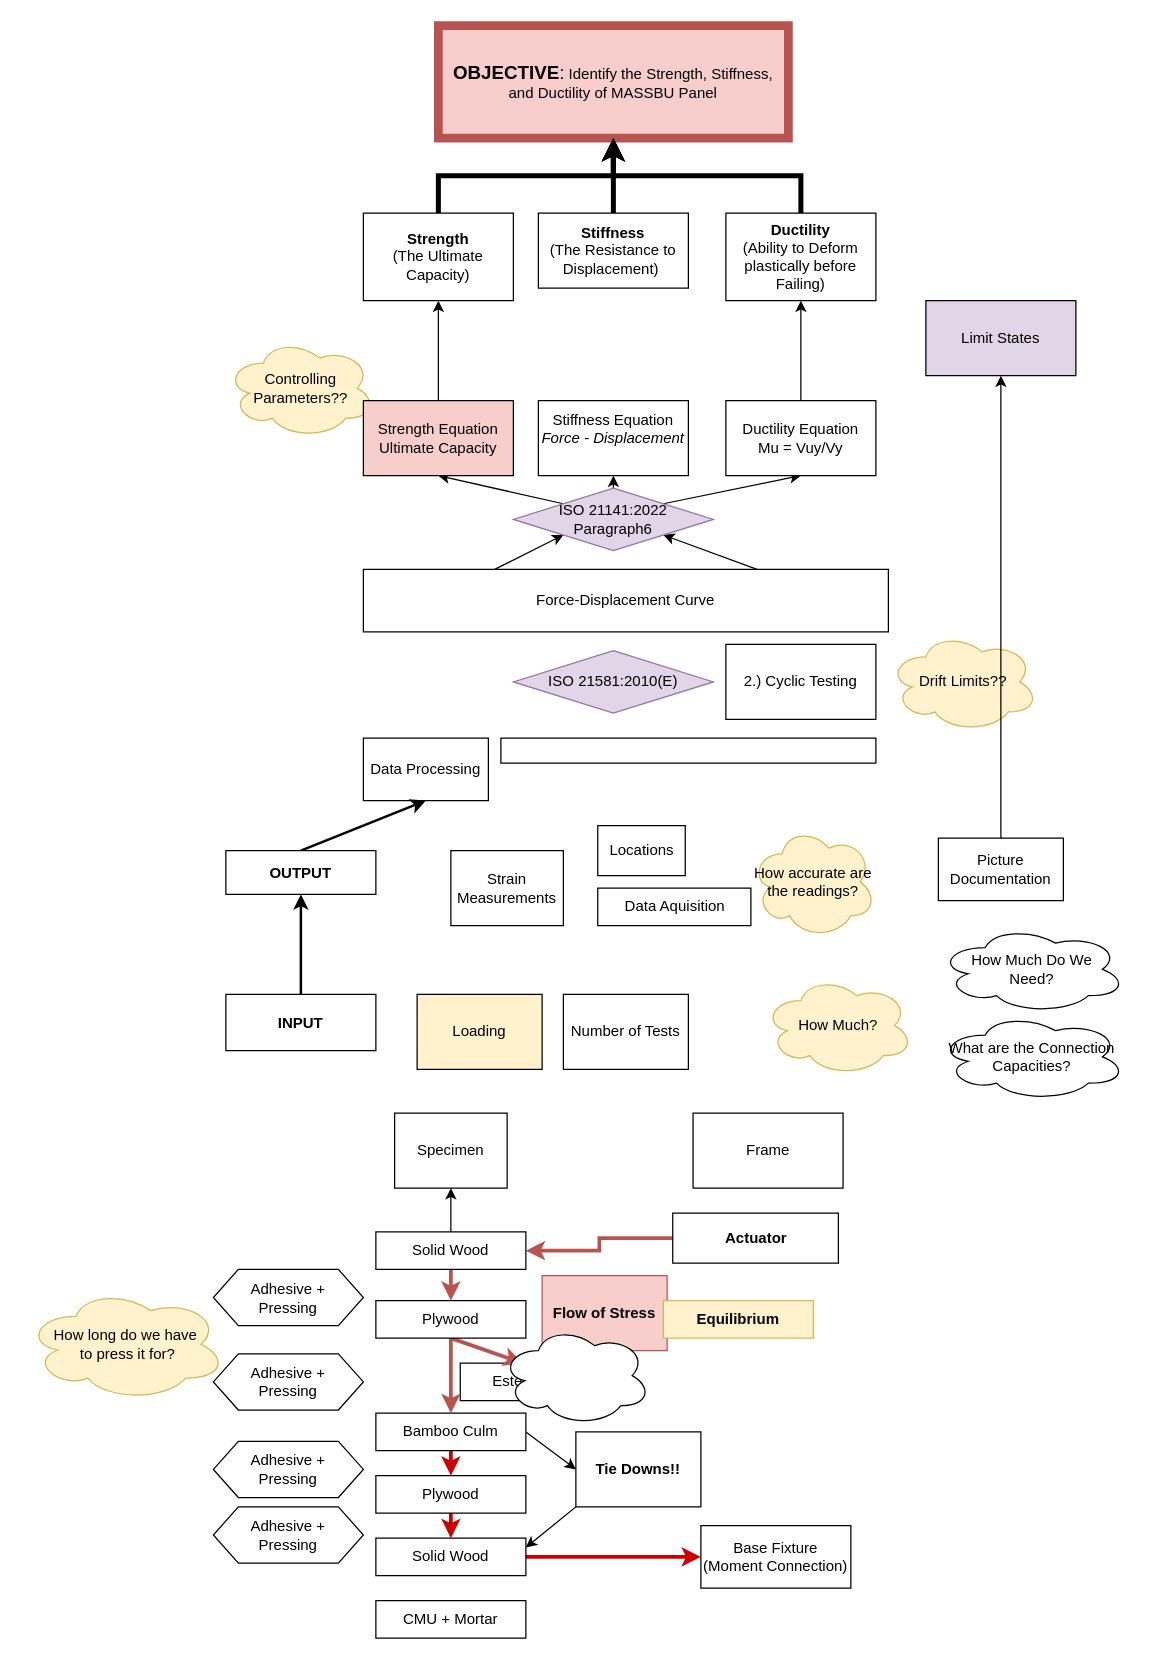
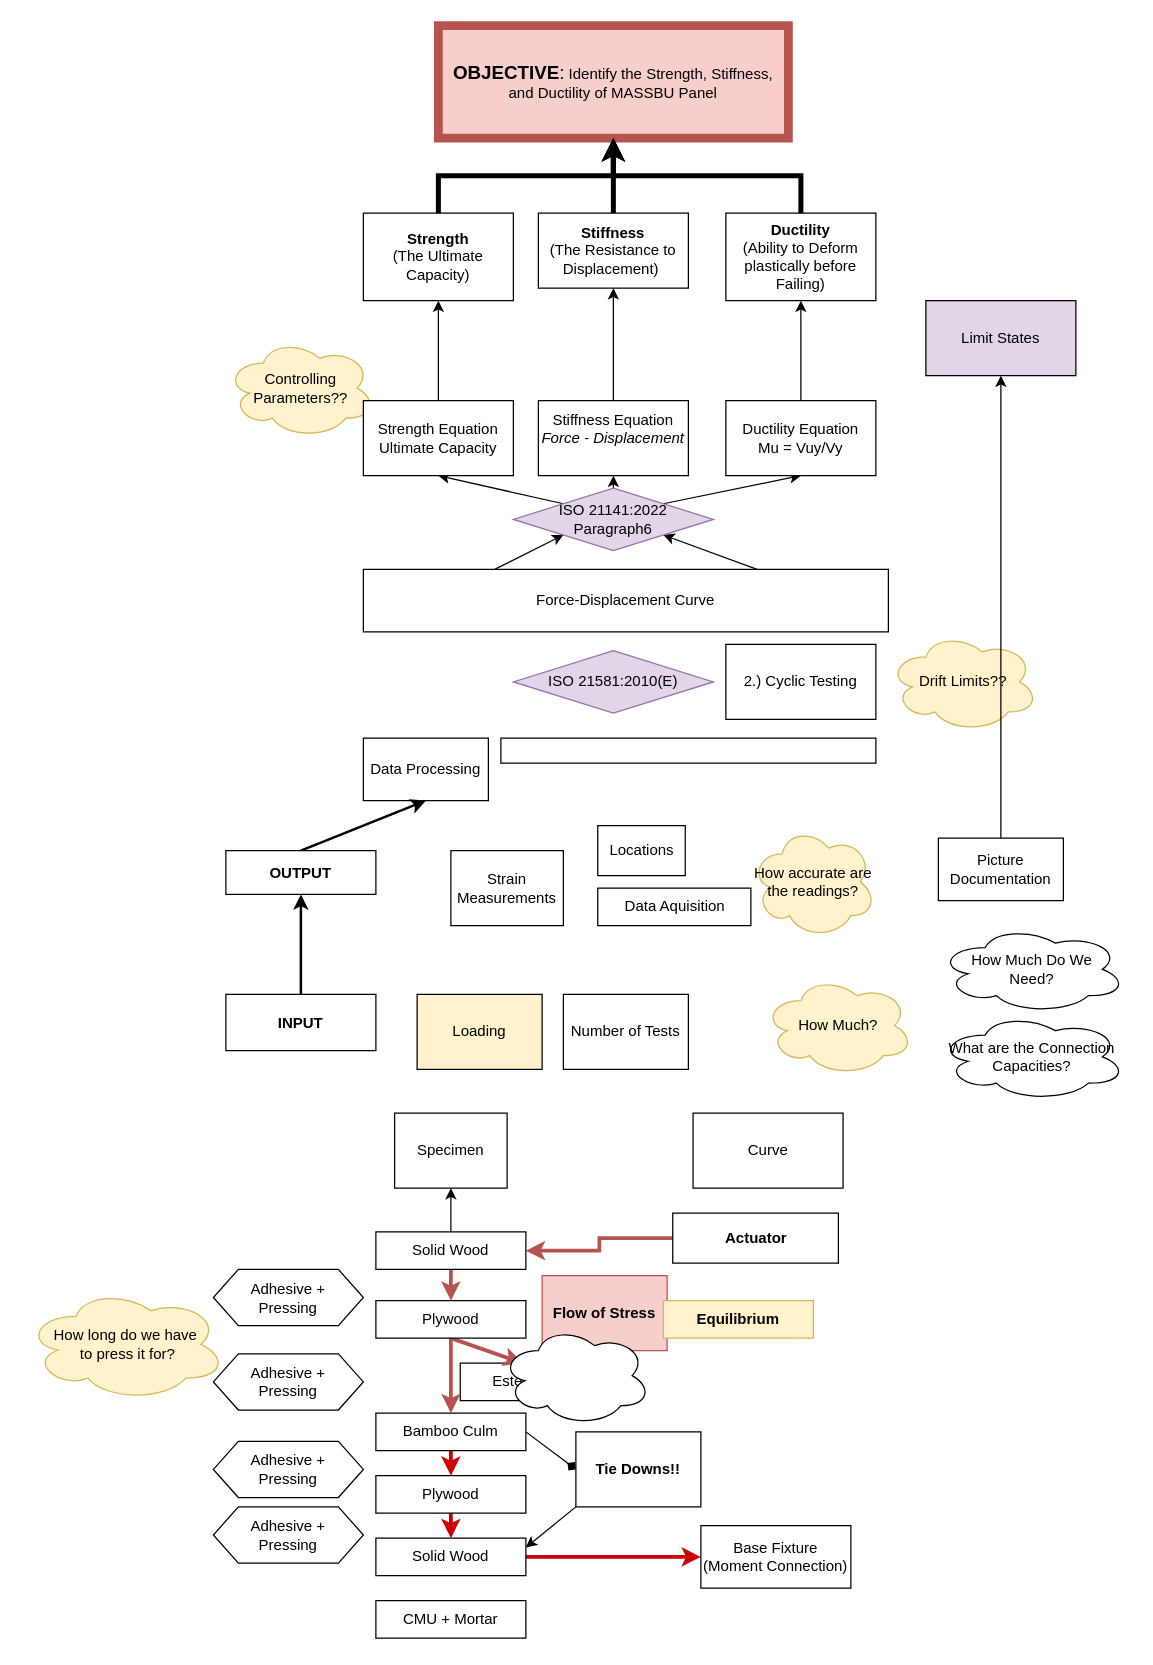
+ <mxCell id="23" style="edgeStyle=orthogonalEdgeStyle;rounded=0;orthogonalLoop=1;jettySize=auto;html=1;exitX=0.5;exitY=0;exitDx=0;exitDy=0;entryX=0.5;entryY=1;entryDx=0;entryDy=0;" edge="1" parent="1" source="24" target="6"><mxGeometry relative="1" as="geometry" /></mxCell>
- <mxCell id="22" value="Strength Equation&lt;div&gt;Ultimate Capacity&lt;/div&gt;" style="rounded=0;whiteSpace=wrap;html=1;fillColor=#f8cecc;" vertex="1" parent="1"><mxGeometry x="290" y="320" width="120" height="60" as="geometry" /></mxCell>
+ <mxCell id="22" value="Strength Equation&lt;div&gt;Ultimate Capacity&lt;/div&gt;" style="rounded=0;whiteSpace=wrap;html=1;" vertex="1" parent="1"><mxGeometry x="290" y="320" width="120" height="60" as="geometry" /></mxCell>
- <mxCell id="36" value="Frame" style="whiteSpace=wrap;html=1;" vertex="1" parent="1"><mxGeometry x="553.75" y="890" width="120" height="60" as="geometry" /></mxCell>
+ <mxCell id="36" value="Curve" style="whiteSpace=wrap;html=1;" vertex="1" parent="1"><mxGeometry x="553.75" y="890" width="120" height="60" as="geometry" /></mxCell>
- <mxCell id="47" style="rounded=0;orthogonalLoop=1;jettySize=auto;html=1;exitX=1;exitY=0.5;exitDx=0;exitDy=0;entryX=0;entryY=0.5;entryDx=0;entryDy=0;" edge="1" parent="1" source="48" target="67"><mxGeometry relative="1" as="geometry" /></mxCell>
+ <mxCell id="47" style="rounded=0;orthogonalLoop=1;jettySize=auto;html=1;exitX=1;exitY=0.5;exitDx=0;exitDy=0;entryX=0;entryY=0.5;entryDx=0;entryDy=0;endArrow=diamond;" edge="1" parent="1" source="48" target="67"><mxGeometry relative="1" as="geometry" /></mxCell>
